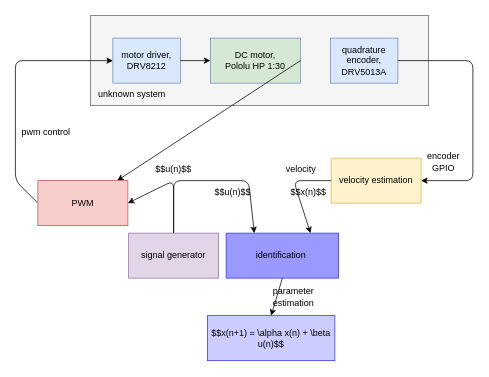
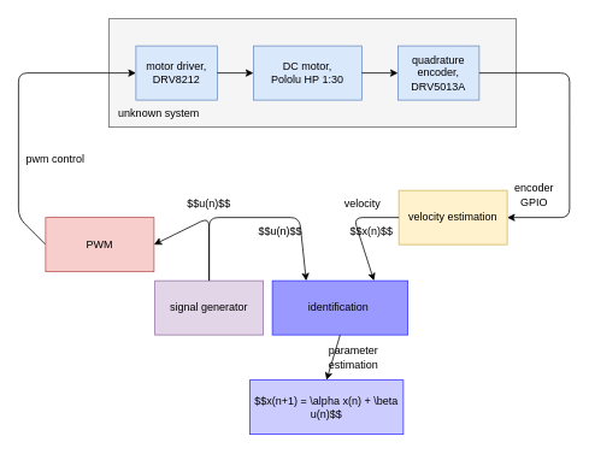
- <mxCell id="3" value="DC motor,&lt;br&gt;Pololu HP 1:30" style="rounded=0;whiteSpace=wrap;html=1;fillColor=#d5e8d4;strokeColor=#6c8ebf;" parent="1" vertex="1"><mxGeometry x="280" y="50" width="120" height="60" as="geometry" /></mxCell>
+ <mxCell id="3" value="DC motor,&lt;br&gt;Pololu HP 1:30" style="rounded=0;whiteSpace=wrap;html=1;fillColor=#dae8fc;strokeColor=#6c8ebf;" parent="1" vertex="1"><mxGeometry x="280" y="50" width="120" height="60" as="geometry" /></mxCell>
- <mxCell id="7" value="" style="endArrow=classic;html=1;rounded=0;exitX=1;exitY=0.5;exitDx=0;exitDy=0;" parent="1" source="3" target="14" edge="1"><mxGeometry width="50" height="50" relative="1" as="geometry"><mxPoint x="420" y="-30" as="sourcePoint" /><mxPoint x="470" y="-80" as="targetPoint" /></mxGeometry></mxCell>
+ <mxCell id="7" value="" style="endArrow=classic;html=1;rounded=0;exitX=1;exitY=0.5;exitDx=0;exitDy=0;entryX=0;entryY=0.5;entryDx=0;entryDy=0;" parent="1" source="3" target="4" edge="1"><mxGeometry width="50" height="50" relative="1" as="geometry"><mxPoint x="420" y="-30" as="sourcePoint" /><mxPoint x="470" y="-80" as="targetPoint" /></mxGeometry></mxCell>
